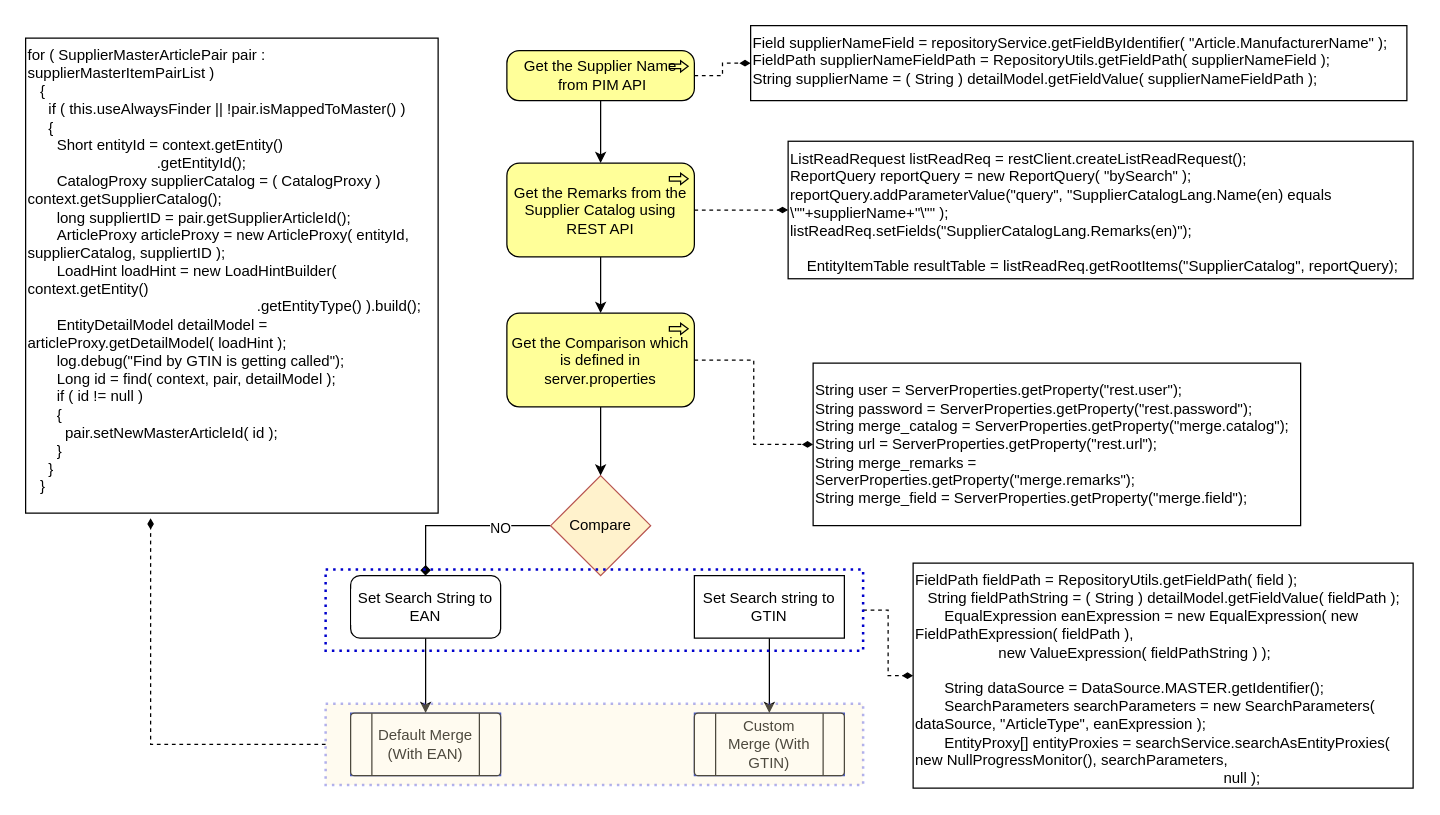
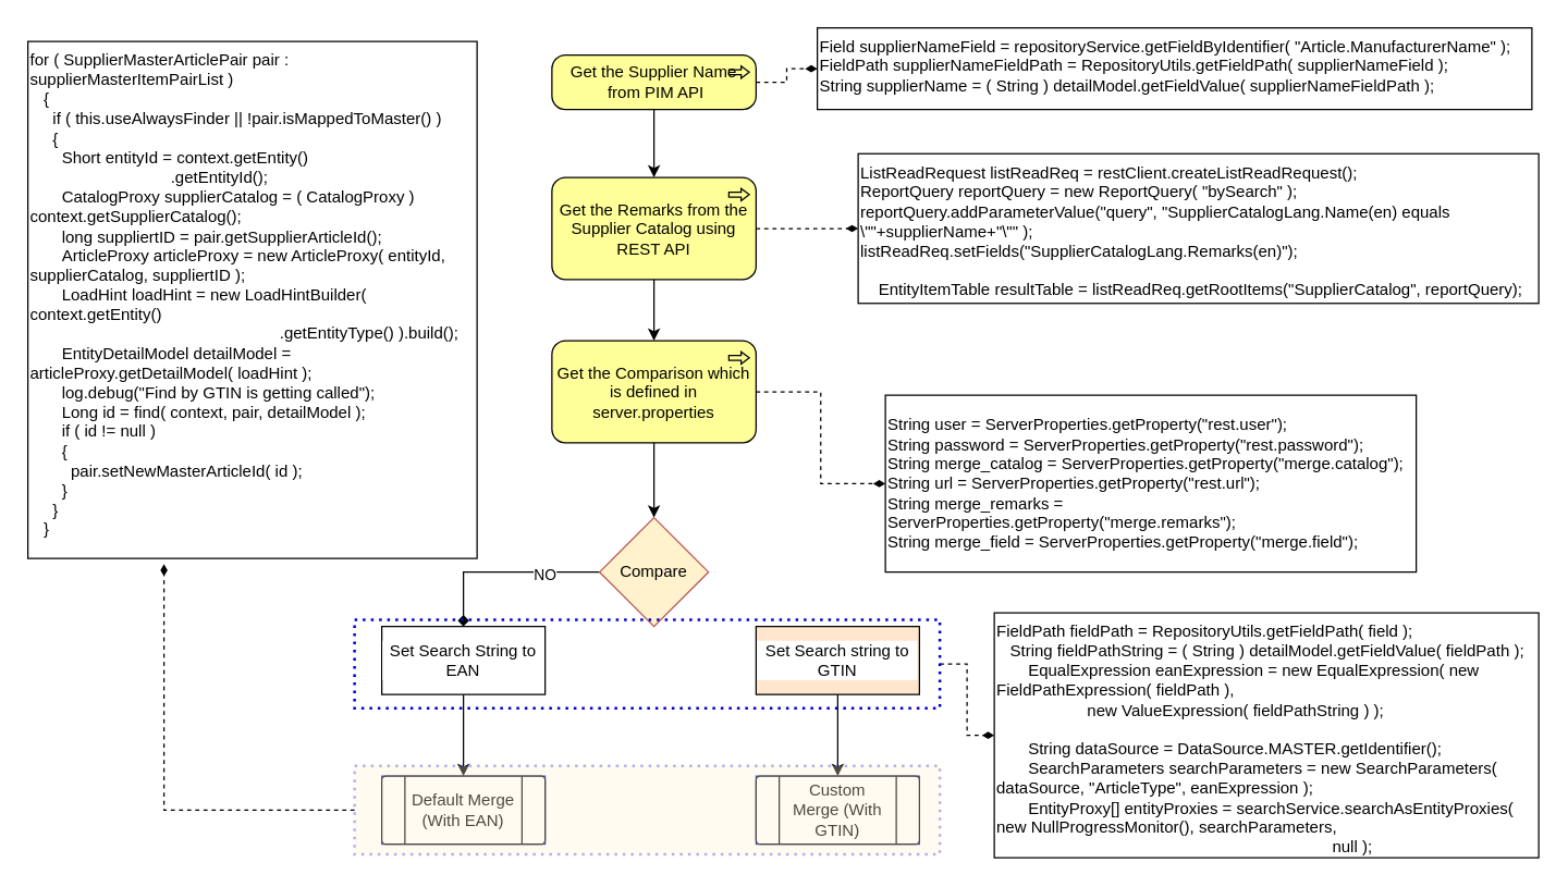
- <mxCell id="24" value="Set Search String to EAN" style="whiteSpace=wrap;html=1;labelBackgroundColor=#ffffff;strokeColor=#000000;fillColor=#ffffff;align=center;rounded=1;" vertex="1" parent="1"><mxGeometry x="280" y="460" width="120" height="50" as="geometry" /></mxCell>
+ <mxCell id="24" value="Set Search String to EAN" style="rounded=0;whiteSpace=wrap;html=1;labelBackgroundColor=#ffffff;strokeColor=#000000;fillColor=#ffffff;align=center;" vertex="1" parent="1"><mxGeometry x="280" y="460" width="120" height="50" as="geometry" /></mxCell>
- <mxCell id="26" value="Set Search string to GTIN" style="rounded=0;whiteSpace=wrap;html=1;labelBackgroundColor=#ffffff;strokeColor=#000000;fillColor=#ffffff;align=center;" vertex="1" parent="1"><mxGeometry x="555" y="460" width="120" height="50" as="geometry" /></mxCell>
+ <mxCell id="26" value="Set Search string to GTIN" style="rounded=0;whiteSpace=wrap;html=1;labelBackgroundColor=#ffffff;strokeColor=#000000;fillColor=#ffe6cc;align=center;" vertex="1" parent="1"><mxGeometry x="555" y="460" width="120" height="50" as="geometry" /></mxCell>
